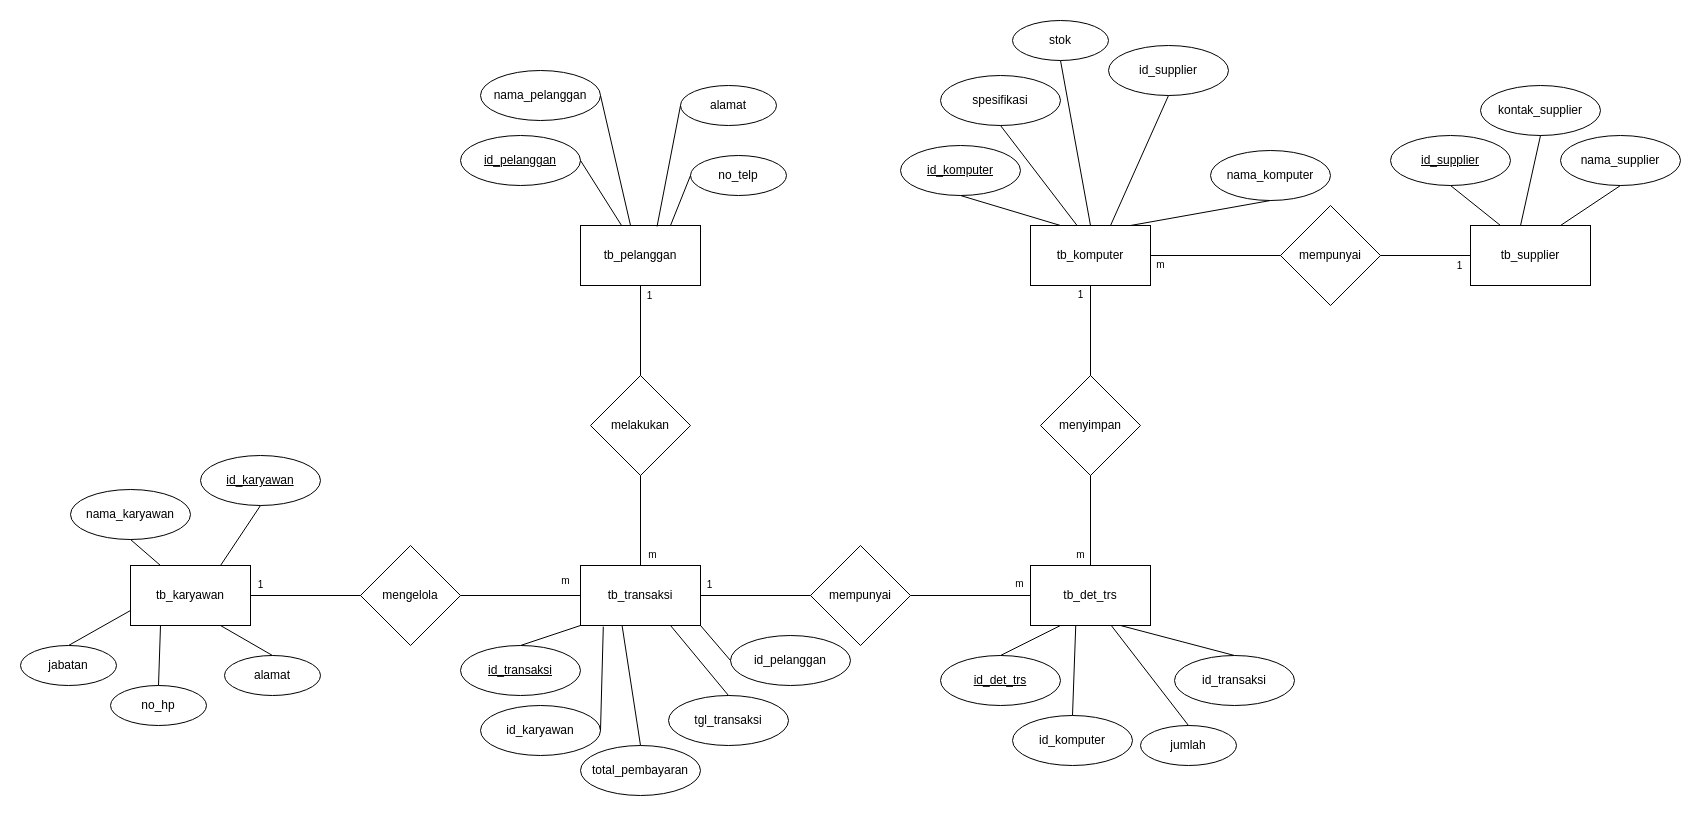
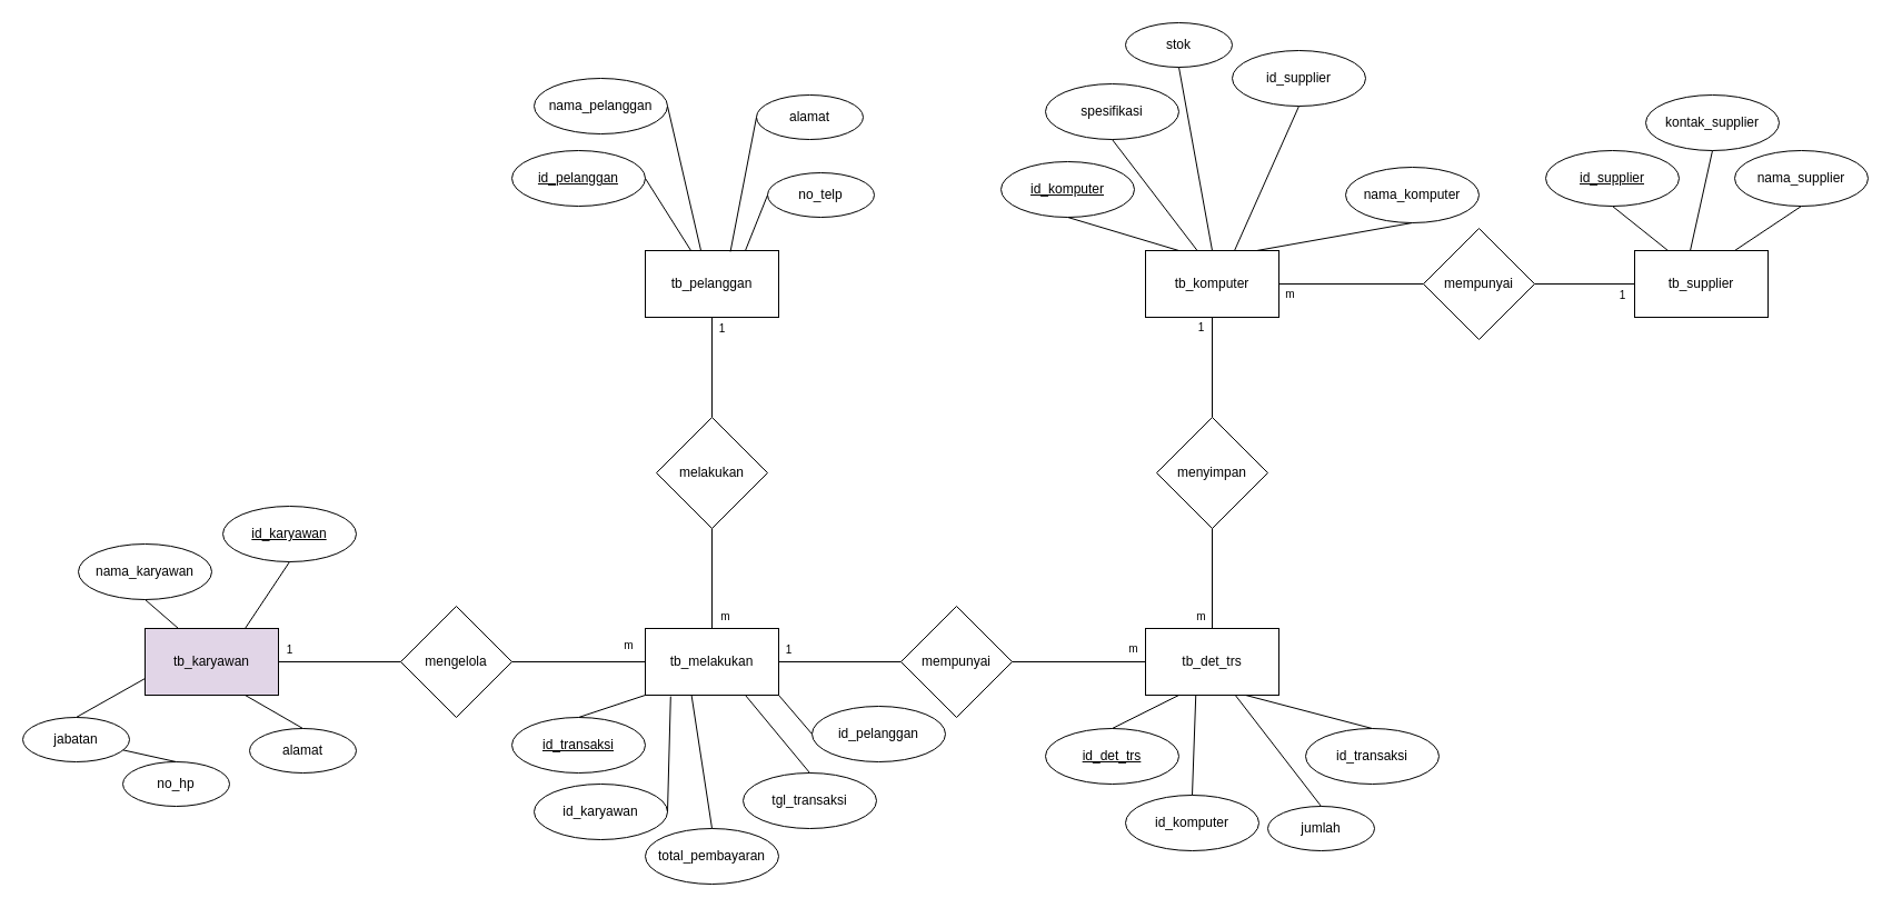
- <mxCell id="67" value="tb_karyawan" style="rounded=0;whiteSpace=wrap;html=1;" parent="1" vertex="1"><mxGeometry x="130" y="565" width="120" height="60" as="geometry" /></mxCell>
+ <mxCell id="67" value="tb_karyawan" style="rounded=0;whiteSpace=wrap;html=1;fillColor=#e1d5e7;" parent="1" vertex="1"><mxGeometry x="130" y="565" width="120" height="60" as="geometry" /></mxCell>
- <mxCell id="4" value="tb_transaksi" style="rounded=0;whiteSpace=wrap;html=1;" parent="1" vertex="1"><mxGeometry x="580" y="565" width="120" height="60" as="geometry" /></mxCell>
+ <mxCell id="4" value="tb_melakukan" style="rounded=0;whiteSpace=wrap;html=1;" parent="1" vertex="1"><mxGeometry x="580" y="565" width="120" height="60" as="geometry" /></mxCell>
- <mxCell id="79" value="" style="endArrow=none;html=1;rounded=0;entryX=0.25;entryY=1;entryDx=0;entryDy=0;exitX=0.5;exitY=0;exitDx=0;exitDy=0;" parent="1" source="72" target="67" edge="1"><mxGeometry width="50" height="50" relative="1" as="geometry"><mxPoint x="120" y="685" as="sourcePoint" /><mxPoint x="170" y="635" as="targetPoint" /></mxGeometry></mxCell>
+ <mxCell id="79" value="" style="endArrow=none;html=1;rounded=0;exitX=0.5;exitY=0;exitDx=0;exitDy=0;" parent="1" source="72" target="71" edge="1"><mxGeometry width="50" height="50" relative="1" as="geometry"><mxPoint x="120" y="685" as="sourcePoint" /><mxPoint x="170" y="635" as="targetPoint" /></mxGeometry></mxCell>
